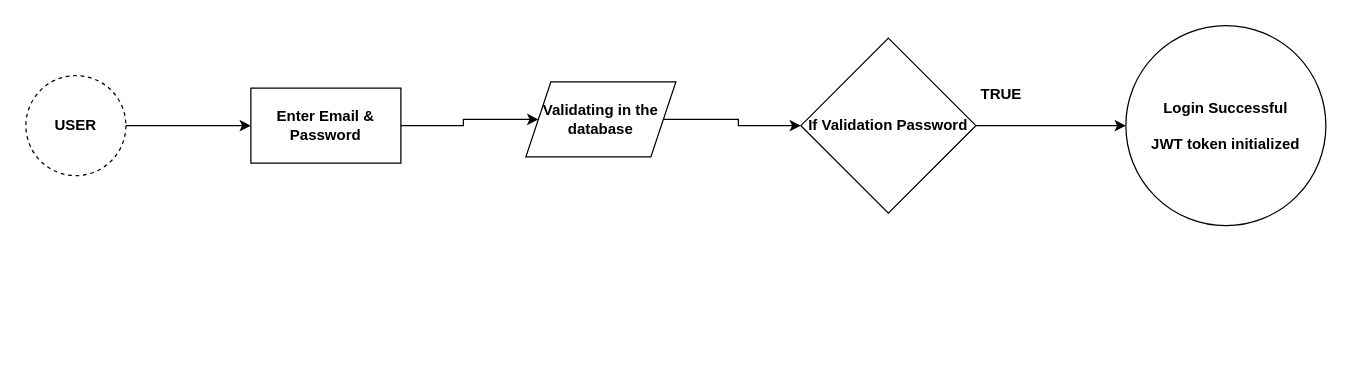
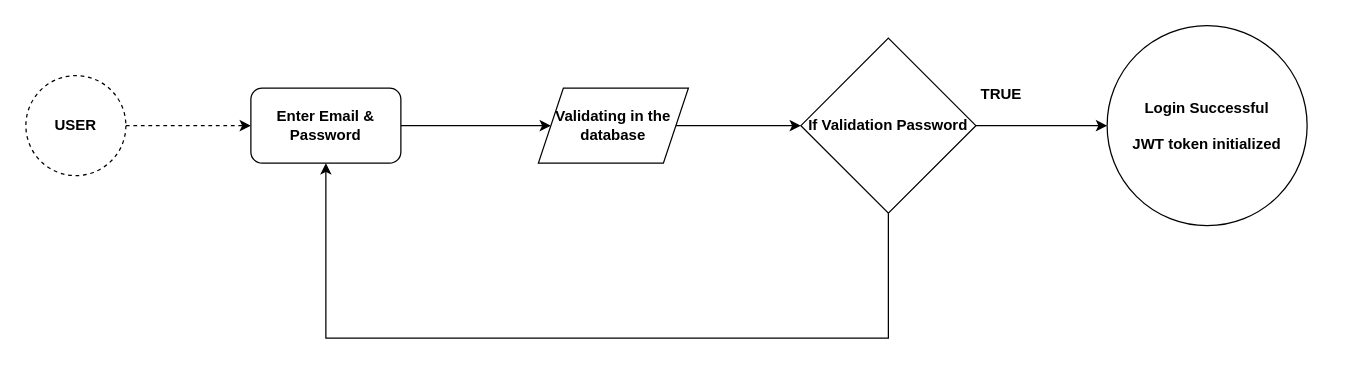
- <mxCell id="7" value="&lt;b&gt;Validating in the database&lt;/b&gt;" style="shape=parallelogram;perimeter=parallelogramPerimeter;whiteSpace=wrap;html=1;fixedSize=1;" vertex="1" parent="1"><mxGeometry x="420" y="65" width="120" height="60" as="geometry" /></mxCell>
+ <mxCell id="7" value="&lt;b&gt;Validating in the database&lt;/b&gt;" style="shape=parallelogram;perimeter=parallelogramPerimeter;whiteSpace=wrap;html=1;fixedSize=1;" vertex="1" parent="1"><mxGeometry x="430" y="70" width="120" height="60" as="geometry" /></mxCell>
- <mxCell id="2" value="" style="edgeStyle=orthogonalEdgeStyle;rounded=0;orthogonalLoop=1;jettySize=auto;html=1;" edge="1" parent="1" source="3" target="5"><mxGeometry relative="1" as="geometry" /></mxCell>
+ <mxCell id="2" value="" style="edgeStyle=orthogonalEdgeStyle;rounded=0;orthogonalLoop=1;jettySize=auto;html=1;dashed=1;" edge="1" parent="1" source="3" target="5"><mxGeometry relative="1" as="geometry" /></mxCell>
- <mxCell id="5" value="&lt;b&gt;Enter Email &amp;amp; Password&lt;/b&gt;" style="rounded=0;whiteSpace=wrap;html=1;" vertex="1" parent="1"><mxGeometry x="200" y="70" width="120" height="60" as="geometry" /></mxCell>
+ <mxCell id="5" value="&lt;b&gt;Enter Email &amp;amp; Password&lt;/b&gt;" style="whiteSpace=wrap;html=1;rounded=1;" vertex="1" parent="1"><mxGeometry x="200" y="70" width="120" height="60" as="geometry" /></mxCell>
- <mxCell id="11" value="&lt;b&gt;Login Successful&lt;br&gt;&lt;br&gt;JWT token initialized&lt;br&gt;&lt;/b&gt;" style="ellipse;whiteSpace=wrap;html=1;aspect=fixed;" vertex="1" parent="1"><mxGeometry x="900" y="20" width="160" height="160" as="geometry" /></mxCell>
+ <mxCell id="11" value="&lt;b&gt;Login Successful&lt;br&gt;&lt;br&gt;JWT token initialized&lt;br&gt;&lt;/b&gt;" style="ellipse;whiteSpace=wrap;html=1;aspect=fixed;" vertex="1" parent="1"><mxGeometry x="885" y="20" width="160" height="160" as="geometry" /></mxCell>
+ <mxCell id="9" style="edgeStyle=orthogonalEdgeStyle;rounded=0;orthogonalLoop=1;jettySize=auto;html=1;entryX=0.5;entryY=1;entryDx=0;entryDy=0;" edge="1" parent="1" source="10" target="5"><mxGeometry relative="1" as="geometry"><Array as="points"><mxPoint x="710" y="270" /><mxPoint x="260" y="270" /></Array></mxGeometry></mxCell>
